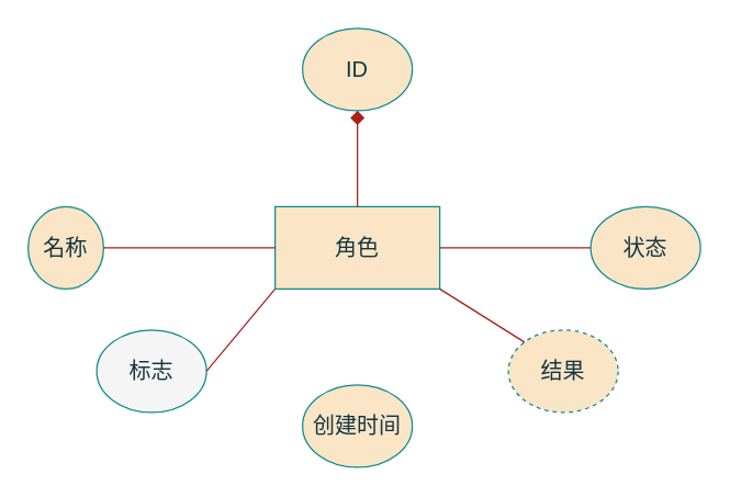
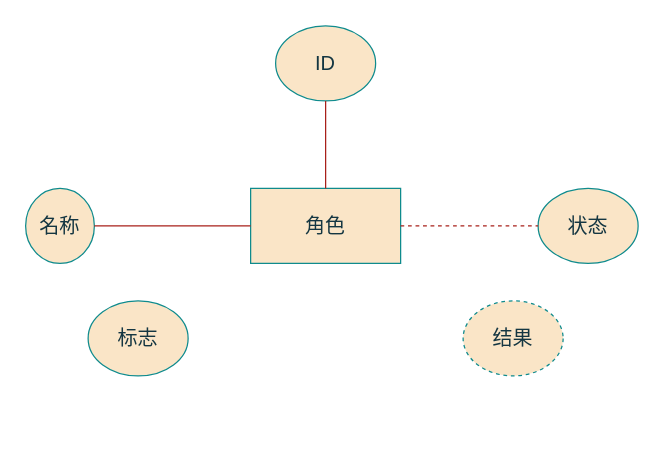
- <mxCell id="9" value="" style="endArrow=diamond;html=1;rounded=0;strokeColor=#A8201A;fontSize=12;fontColor=default;startSize=8;endSize=8;fillColor=#FAE5C7;curved=1;entryX=0.5;entryY=1;entryDx=0;entryDy=0;exitX=0.5;exitY=0;exitDx=0;exitDy=0;labelBackgroundColor=none;" edge="1" parent="1" source="2" target="8"><mxGeometry width="50" height="50" relative="1" as="geometry"><mxPoint x="130" y="230" as="sourcePoint" /><mxPoint x="180" y="180" as="targetPoint" /></mxGeometry></mxCell>
+ <mxCell id="9" value="" style="endArrow=none;html=1;rounded=0;strokeColor=#A8201A;fontSize=12;fontColor=default;startSize=8;endSize=8;fillColor=#FAE5C7;curved=1;entryX=0.5;entryY=1;entryDx=0;entryDy=0;exitX=0.5;exitY=0;exitDx=0;exitDy=0;labelBackgroundColor=none;" edge="1" parent="1" source="2" target="8"><mxGeometry width="50" height="50" relative="1" as="geometry"><mxPoint x="130" y="230" as="sourcePoint" /><mxPoint x="180" y="180" as="targetPoint" /></mxGeometry></mxCell>
- <mxCell id="11" value="" style="endArrow=none;html=1;rounded=0;strokeColor=#A8201A;fontSize=12;fontColor=default;startSize=8;endSize=8;fillColor=#FAE5C7;curved=1;entryX=0;entryY=0.5;entryDx=0;entryDy=0;exitX=1;exitY=0.5;exitDx=0;exitDy=0;labelBackgroundColor=none;" edge="1" parent="1" source="2" target="4"><mxGeometry width="50" height="50" relative="1" as="geometry"><mxPoint x="130" y="230" as="sourcePoint" /><mxPoint x="180" y="180" as="targetPoint" /></mxGeometry></mxCell>
+ <mxCell id="11" value="" style="endArrow=none;html=1;rounded=0;strokeColor=#A8201A;fontSize=12;fontColor=default;startSize=8;endSize=8;fillColor=#FAE5C7;curved=1;entryX=0;entryY=0.5;entryDx=0;entryDy=0;exitX=1;exitY=0.5;exitDx=0;exitDy=0;labelBackgroundColor=none;dashed=1;" edge="1" parent="1" source="2" target="4"><mxGeometry width="50" height="50" relative="1" as="geometry"><mxPoint x="130" y="230" as="sourcePoint" /><mxPoint x="180" y="180" as="targetPoint" /></mxGeometry></mxCell>
- <mxCell id="13" value="" style="endArrow=none;html=1;rounded=0;strokeColor=#A8201A;fontSize=12;fontColor=default;startSize=8;endSize=8;fillColor=#FAE5C7;curved=1;entryX=1;entryY=1;entryDx=0;entryDy=0;exitX=0;exitY=0;exitDx=0;exitDy=0;labelBackgroundColor=none;" edge="1" parent="1" source="3" target="2"><mxGeometry width="50" height="50" relative="1" as="geometry"><mxPoint x="130" y="230" as="sourcePoint" /><mxPoint x="180" y="180" as="targetPoint" /></mxGeometry></mxCell>
- <mxCell id="12" value="" style="endArrow=none;html=1;rounded=0;strokeColor=#A8201A;fontSize=12;fontColor=default;startSize=8;endSize=8;fillColor=#FAE5C7;curved=1;entryX=0;entryY=1;entryDx=0;entryDy=0;exitX=1;exitY=0.5;exitDx=0;exitDy=0;labelBackgroundColor=none;" edge="1" parent="1" source="6" target="2"><mxGeometry width="50" height="50" relative="1" as="geometry"><mxPoint x="130" y="230" as="sourcePoint" /><mxPoint x="180" y="180" as="targetPoint" /></mxGeometry></mxCell>
- <mxCell id="6" value="标志" style="ellipse;whiteSpace=wrap;html=1;strokeColor=#0F8B8D;fontSize=16;fontColor=#143642;fillColor=#f5f5f5;labelBackgroundColor=none;" vertex="1" parent="1"><mxGeometry x="70" y="240" width="80" height="60" as="geometry" /></mxCell>
+ <mxCell id="6" value="标志" style="ellipse;whiteSpace=wrap;html=1;strokeColor=#0F8B8D;fontSize=16;fontColor=#143642;fillColor=#FAE5C7;labelBackgroundColor=none;" vertex="1" parent="1"><mxGeometry x="70" y="240" width="80" height="60" as="geometry" /></mxCell>
- <mxCell id="5" value="创建时间" style="ellipse;whiteSpace=wrap;html=1;strokeColor=#0F8B8D;fontSize=16;fontColor=#143642;fillColor=#FAE5C7;labelBackgroundColor=none;" vertex="1" parent="1"><mxGeometry x="220" y="280" width="80" height="60" as="geometry" /></mxCell>
